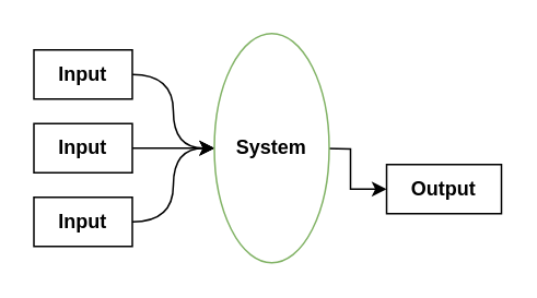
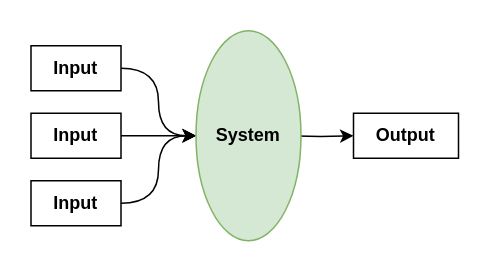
- <mxCell id="10" value="&lt;b&gt;System&lt;/b&gt;" style="ellipse;whiteSpace=wrap;html=1;fillColor=#ffffff;strokeColor=#82b366;" parent="1" vertex="1"><mxGeometry x="130" y="20" width="70" height="140" as="geometry" /></mxCell>
+ <mxCell id="10" value="&lt;b&gt;System&lt;/b&gt;" style="ellipse;whiteSpace=wrap;html=1;fillColor=#d5e8d4;strokeColor=#82b366;" parent="1" vertex="1"><mxGeometry x="130" y="20" width="70" height="140" as="geometry" /></mxCell>
- <mxCell id="3" value="&lt;b&gt;Output&lt;/b&gt;" style="text;html=1;align=center;verticalAlign=middle;whiteSpace=wrap;rounded=0;strokeColor=default;" parent="1" vertex="1"><mxGeometry x="235" y="100" width="70" height="30" as="geometry" /></mxCell>
+ <mxCell id="3" value="&lt;b&gt;Output&lt;/b&gt;" style="text;html=1;align=center;verticalAlign=middle;whiteSpace=wrap;rounded=0;strokeColor=default;" parent="1" vertex="1"><mxGeometry x="235" y="75" width="70" height="30" as="geometry" /></mxCell>
